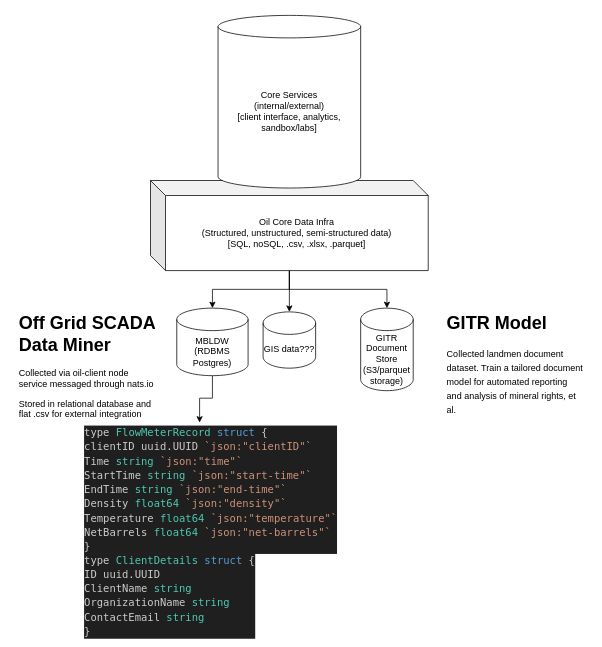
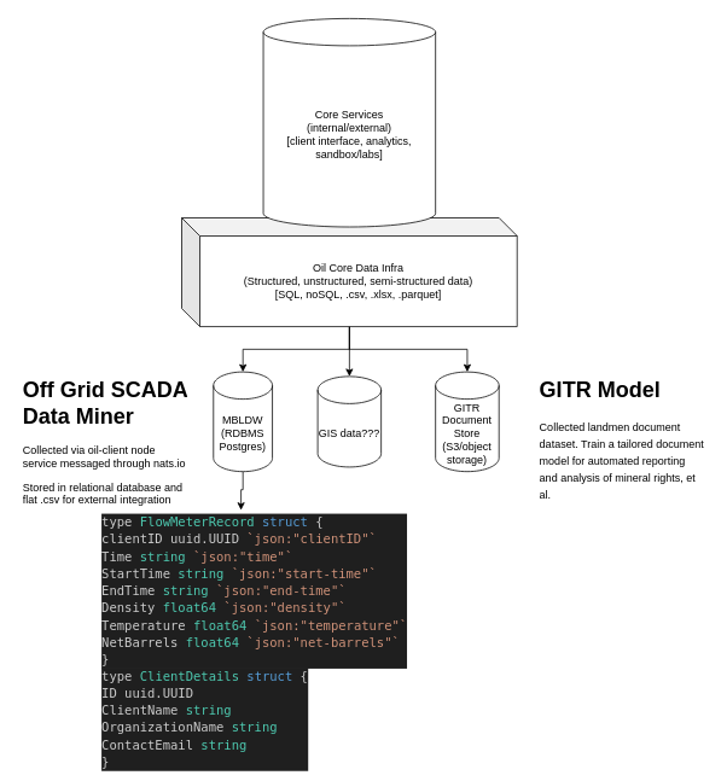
- <mxCell id="14" value="GIS data???" style="shape=cylinder3;whiteSpace=wrap;html=1;boundedLbl=1;backgroundOutline=1;size=15;" vertex="1" parent="1"><mxGeometry x="350" y="415" width="70" height="75" as="geometry" /></mxCell>
+ <mxCell id="14" value="GIS data???" style="shape=cylinder3;whiteSpace=wrap;html=1;boundedLbl=1;backgroundOutline=1;size=15;" vertex="1" parent="1"><mxGeometry x="350" y="415" width="70" height="100" as="geometry" /></mxCell>
- <mxCell id="7" value="MBLDW&lt;br&gt;(RDBMS&lt;br&gt;Postgres)" style="shape=cylinder3;whiteSpace=wrap;html=1;boundedLbl=1;backgroundOutline=1;size=15;" vertex="1" parent="1"><mxGeometry x="235" y="410" width="95" height="90" as="geometry" /></mxCell>
+ <mxCell id="7" value="MBLDW&lt;br&gt;(RDBMS&lt;br&gt;Postgres)" style="shape=cylinder3;whiteSpace=wrap;html=1;boundedLbl=1;backgroundOutline=1;size=15;" vertex="1" parent="1"><mxGeometry x="235" y="410" width="65" height="110" as="geometry" /></mxCell>
- <mxCell id="9" value="GITR Document&lt;br&gt;Store&lt;br&gt;(S3/parquet storage)" style="shape=cylinder3;whiteSpace=wrap;html=1;boundedLbl=1;backgroundOutline=1;size=15;" vertex="1" parent="1"><mxGeometry x="480" y="410" width="70" height="110" as="geometry" /></mxCell>
+ <mxCell id="9" value="GITR Document&lt;br&gt;Store&lt;br&gt;(S3/object storage)" style="shape=cylinder3;whiteSpace=wrap;html=1;boundedLbl=1;backgroundOutline=1;size=15;" vertex="1" parent="1"><mxGeometry x="480" y="410" width="70" height="110" as="geometry" /></mxCell>
